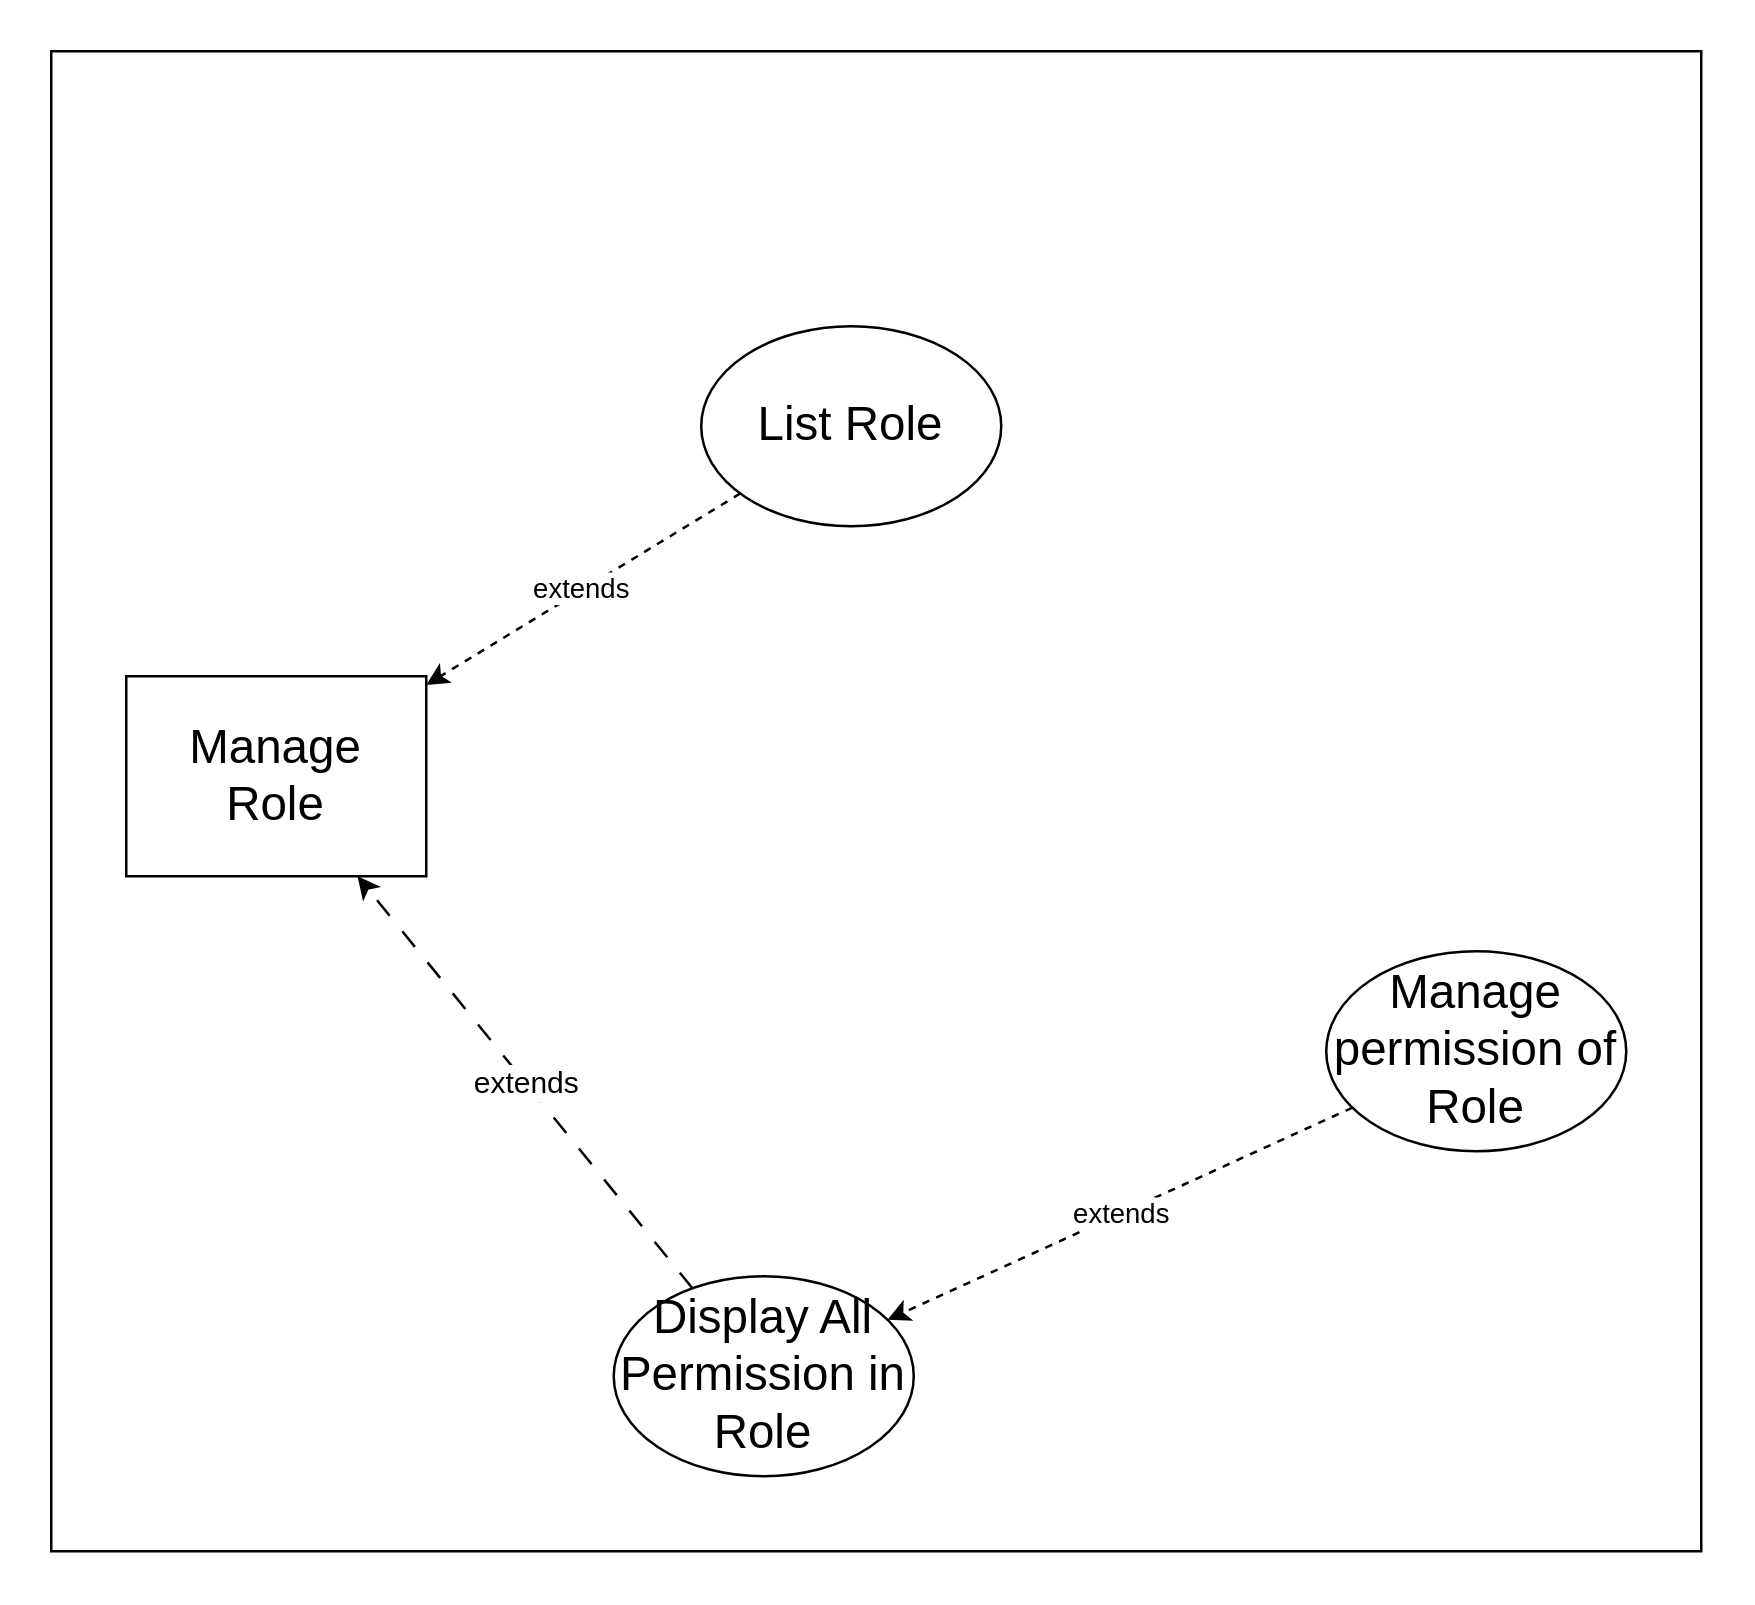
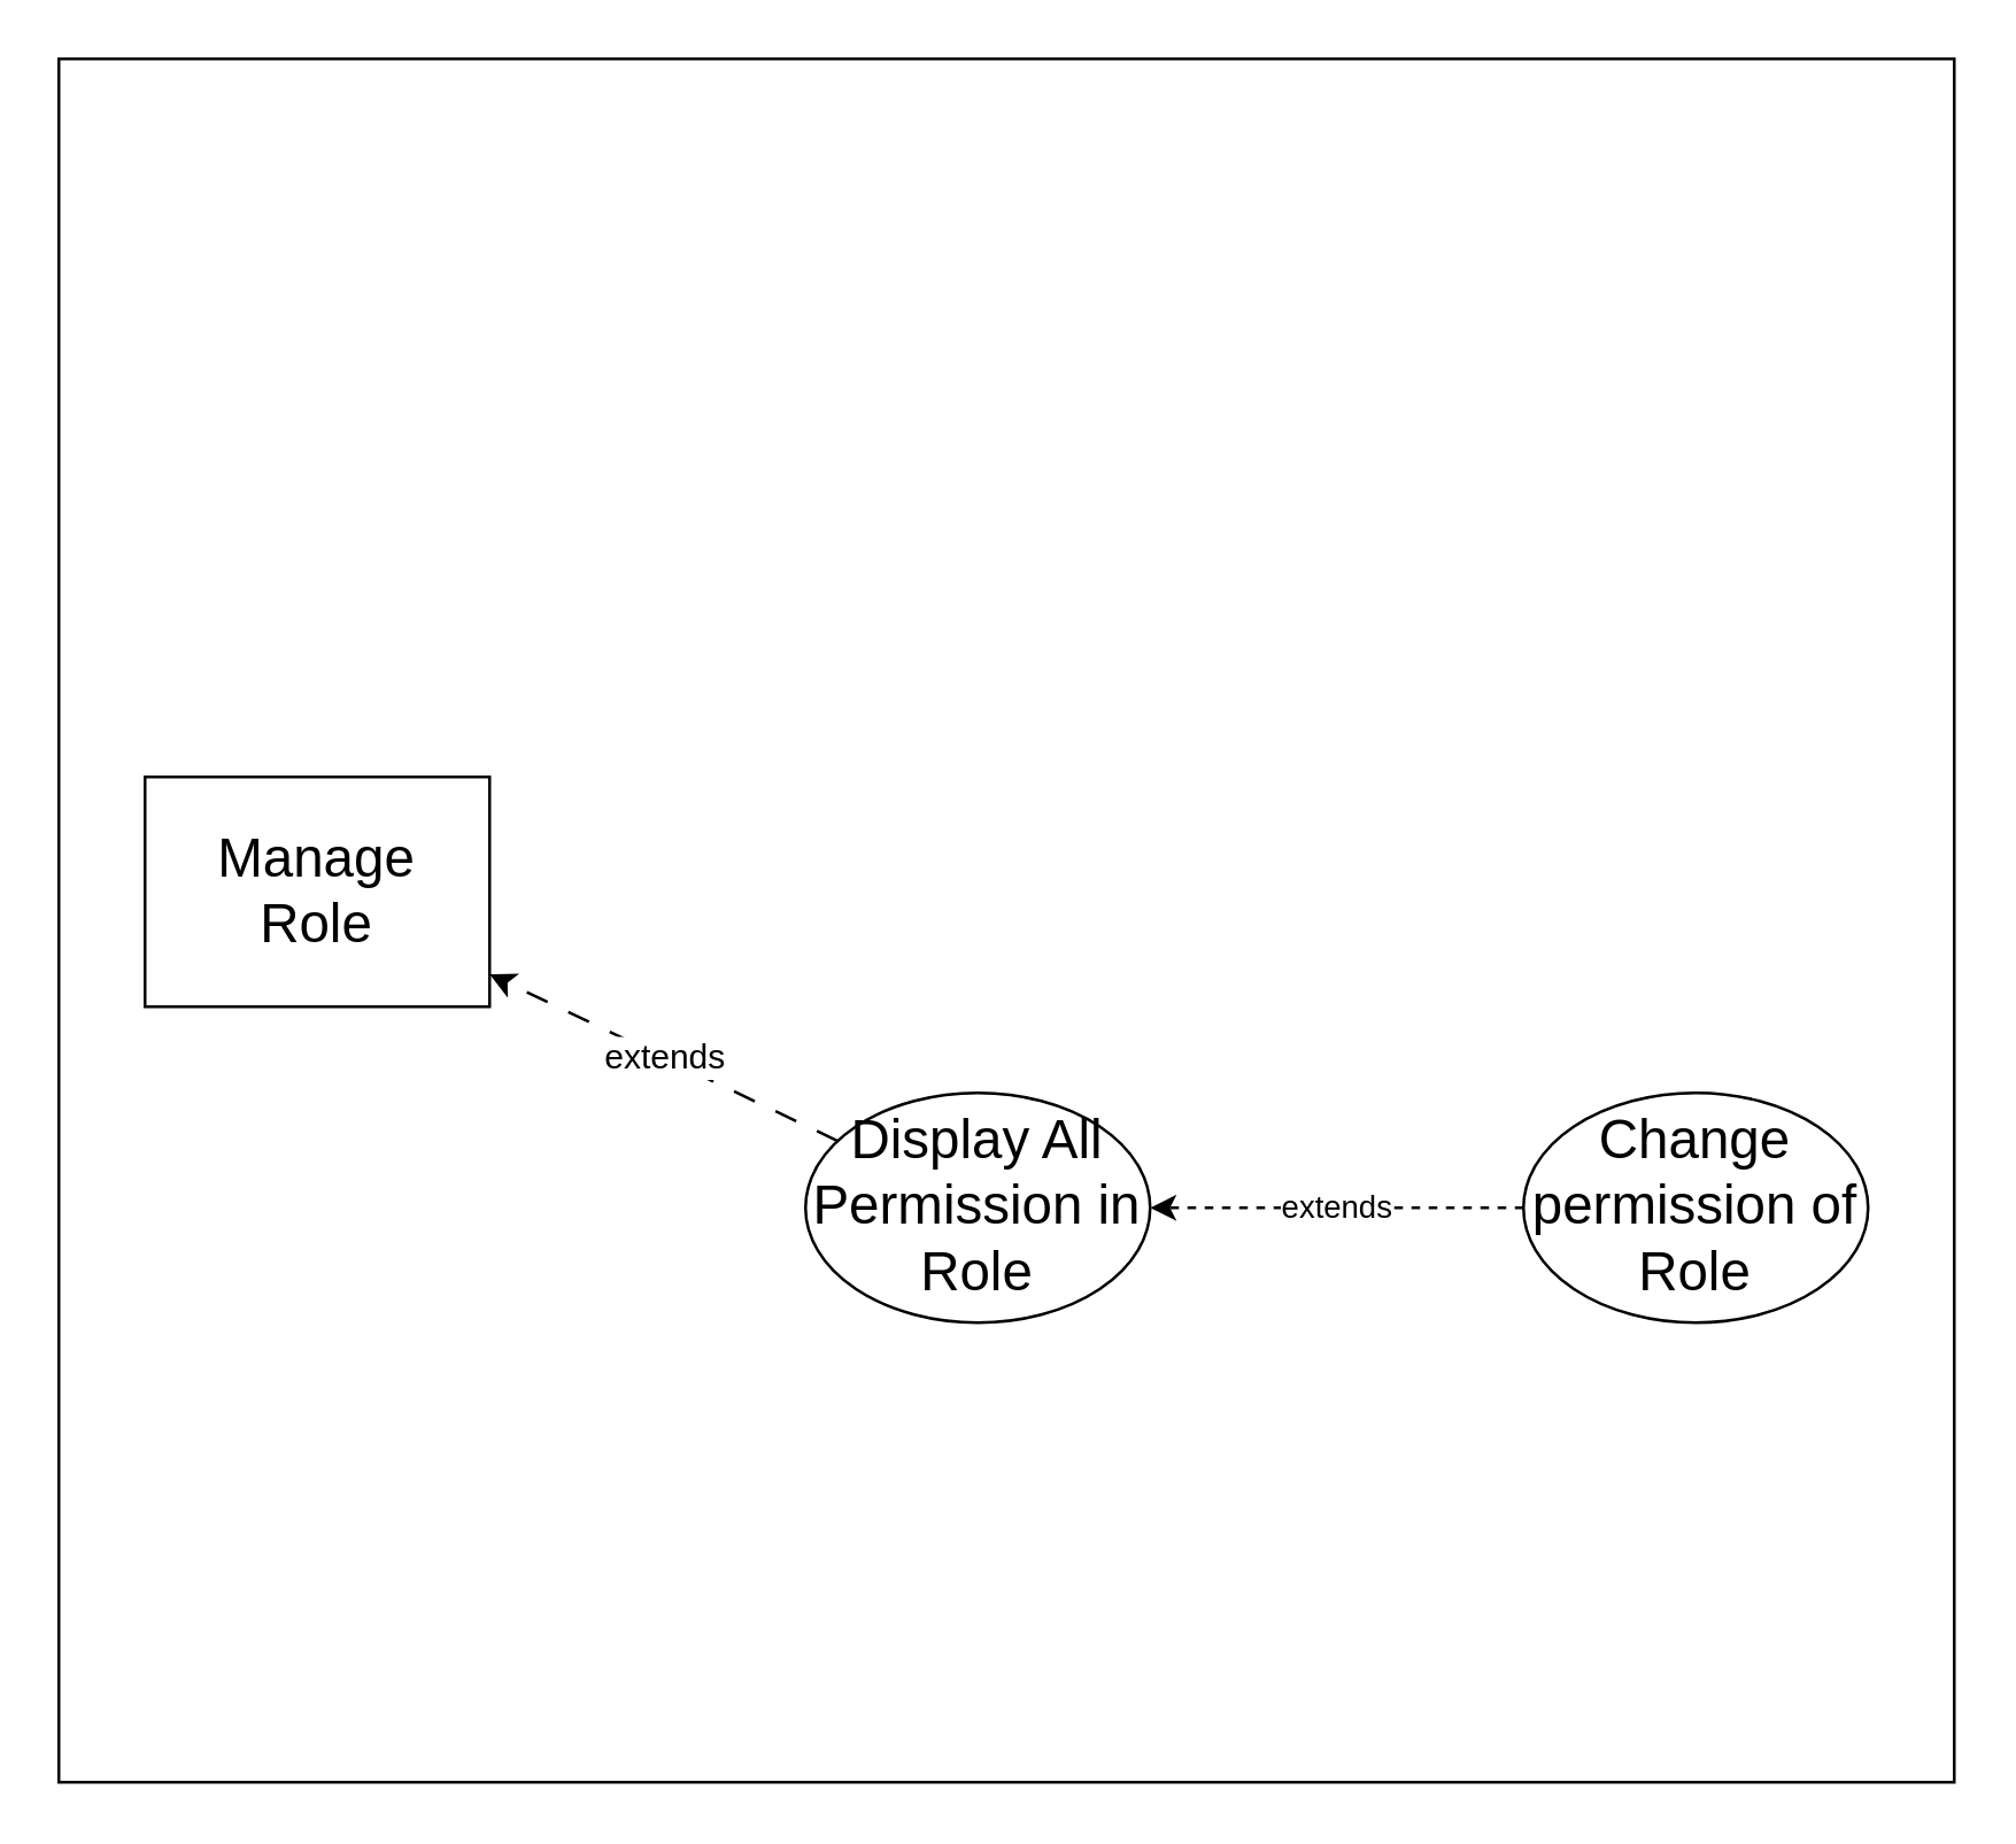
- <mxCell id="7" value="&lt;div&gt;List Role&lt;br&gt;&lt;/div&gt;" style="ellipse;whiteSpace=wrap;html=1;fontFamily=Helvetica;fontSize=19;" vertex="1" parent="1"><mxGeometry x="280" y="130" width="120" height="80" as="geometry" /></mxCell>
- <mxCell id="6" value="extends" style="rounded=0;orthogonalLoop=1;jettySize=auto;html=1;dashed=1;" edge="1" parent="1" source="7" target="3"><mxGeometry relative="1" as="geometry" /></mxCell>
- <mxCell id="9" value="Manage permission of Role" style="ellipse;whiteSpace=wrap;html=1;fontFamily=Helvetica;fontSize=19;" vertex="1" parent="1"><mxGeometry x="530" y="380" width="120" height="80" as="geometry" /></mxCell>
+ <mxCell id="9" value="Change permission of Role" style="ellipse;whiteSpace=wrap;html=1;fontFamily=Helvetica;fontSize=19;" vertex="1" parent="1"><mxGeometry x="530" y="380" width="120" height="80" as="geometry" /></mxCell>
- <mxCell id="5" value="Display All Permission in Role" style="ellipse;whiteSpace=wrap;html=1;fontFamily=Helvetica;fontSize=19;" vertex="1" parent="1"><mxGeometry x="245" y="510" width="120" height="80" as="geometry" /></mxCell>
+ <mxCell id="5" value="Display All Permission in Role" style="ellipse;whiteSpace=wrap;html=1;fontFamily=Helvetica;fontSize=19;" vertex="1" parent="1"><mxGeometry x="280" y="380" width="120" height="80" as="geometry" /></mxCell>
